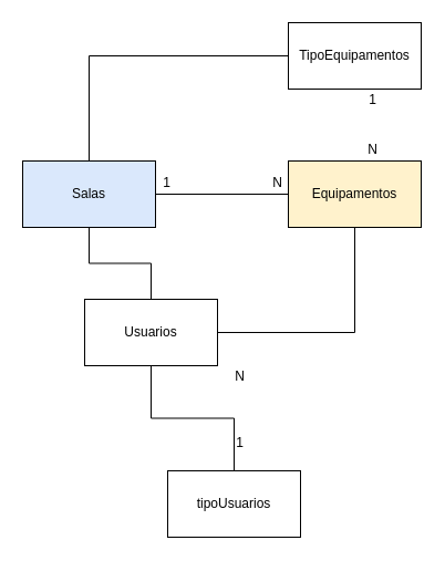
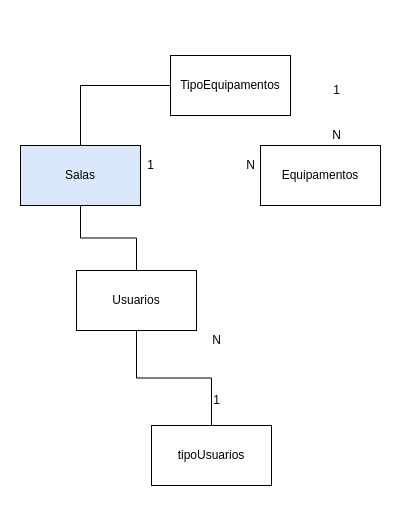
- <mxCell id="15" value="TipoEquipamentos" style="rounded=0;whiteSpace=wrap;html=1;" vertex="1" parent="1"><mxGeometry x="260" y="20" width="120" height="60" as="geometry" /></mxCell>
+ <mxCell id="15" value="TipoEquipamentos" style="rounded=0;whiteSpace=wrap;html=1;" vertex="1" parent="1"><mxGeometry x="170" y="55" width="120" height="60" as="geometry" /></mxCell>
- <mxCell id="2" style="edgeStyle=orthogonalEdgeStyle;rounded=0;orthogonalLoop=1;jettySize=auto;html=1;entryX=0;entryY=0.5;entryDx=0;entryDy=0;endArrow=none;endFill=0;" parent="1" source="3" target="4" edge="1"><mxGeometry relative="1" as="geometry" /></mxCell>
- <mxCell id="4" value="Equipamentos" style="rounded=0;whiteSpace=wrap;html=1;fillColor=#fff2cc;" parent="1" vertex="1"><mxGeometry x="260" y="145" width="120" height="60" as="geometry" /></mxCell>
+ <mxCell id="4" value="Equipamentos" style="rounded=0;whiteSpace=wrap;html=1;" parent="1" vertex="1"><mxGeometry x="260" y="145" width="120" height="60" as="geometry" /></mxCell>
- <mxCell id="6" style="edgeStyle=orthogonalEdgeStyle;rounded=0;orthogonalLoop=1;jettySize=auto;html=1;entryX=0.5;entryY=1;entryDx=0;entryDy=0;endArrow=none;endFill=0;" edge="1" parent="1" source="8" target="4"><mxGeometry relative="1" as="geometry"><Array as="points"><mxPoint x="320" y="300" /></Array></mxGeometry></mxCell>
